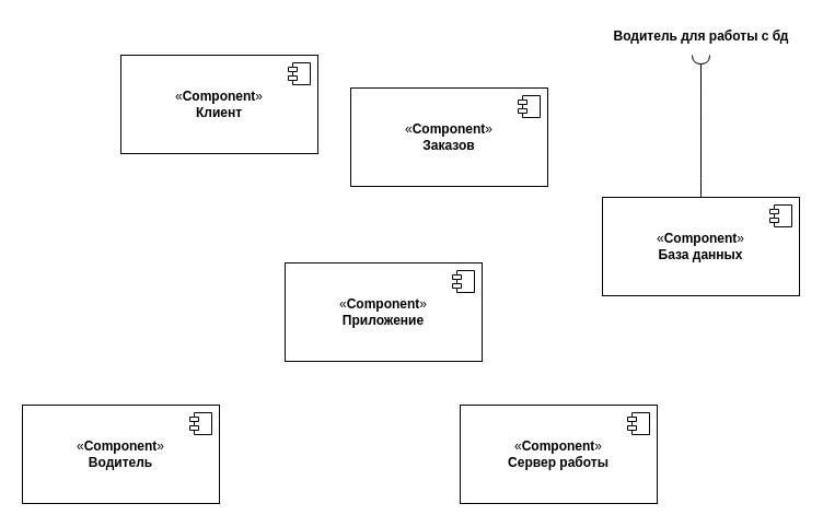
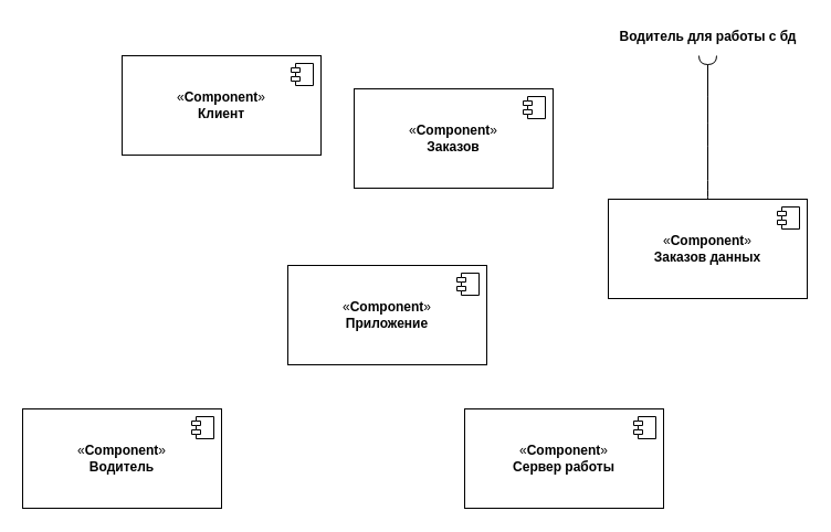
- <mxCell id="6" value="«&lt;b style=&quot;border-color: var(--border-color);&quot;&gt;Component&lt;/b&gt;»&lt;br&gt;&lt;b&gt;База данных&lt;/b&gt;" style="html=1;dropTarget=0;whiteSpace=wrap;" vertex="1" parent="1"><mxGeometry x="550" y="180" width="180" height="90" as="geometry" /></mxCell>
+ <mxCell id="6" value="«&lt;b style=&quot;border-color: var(--border-color);&quot;&gt;Component&lt;/b&gt;»&lt;br&gt;&lt;b&gt;Заказов данных&lt;/b&gt;" style="html=1;dropTarget=0;whiteSpace=wrap;" vertex="1" parent="1"><mxGeometry x="550" y="180" width="180" height="90" as="geometry" /></mxCell>
